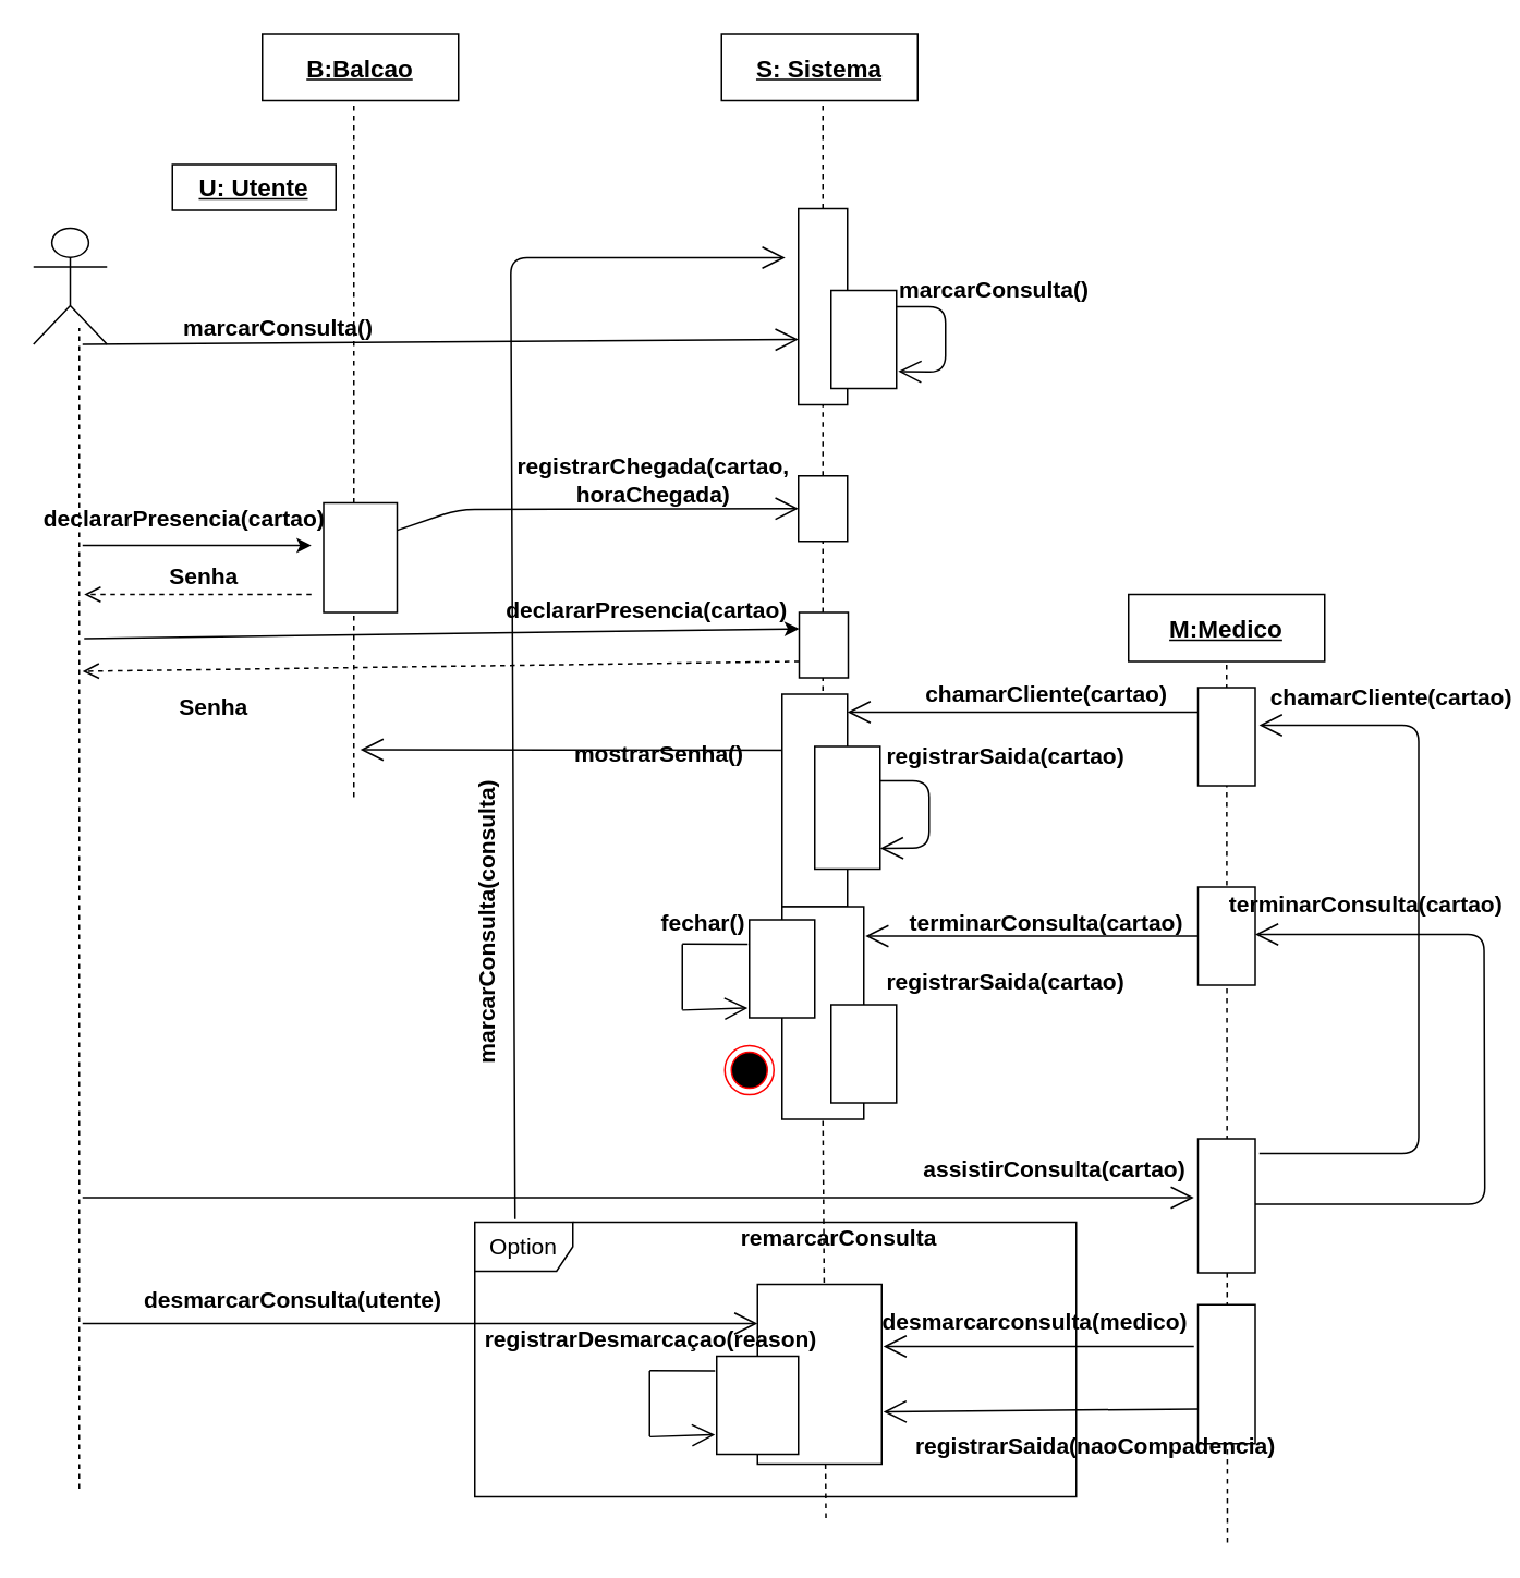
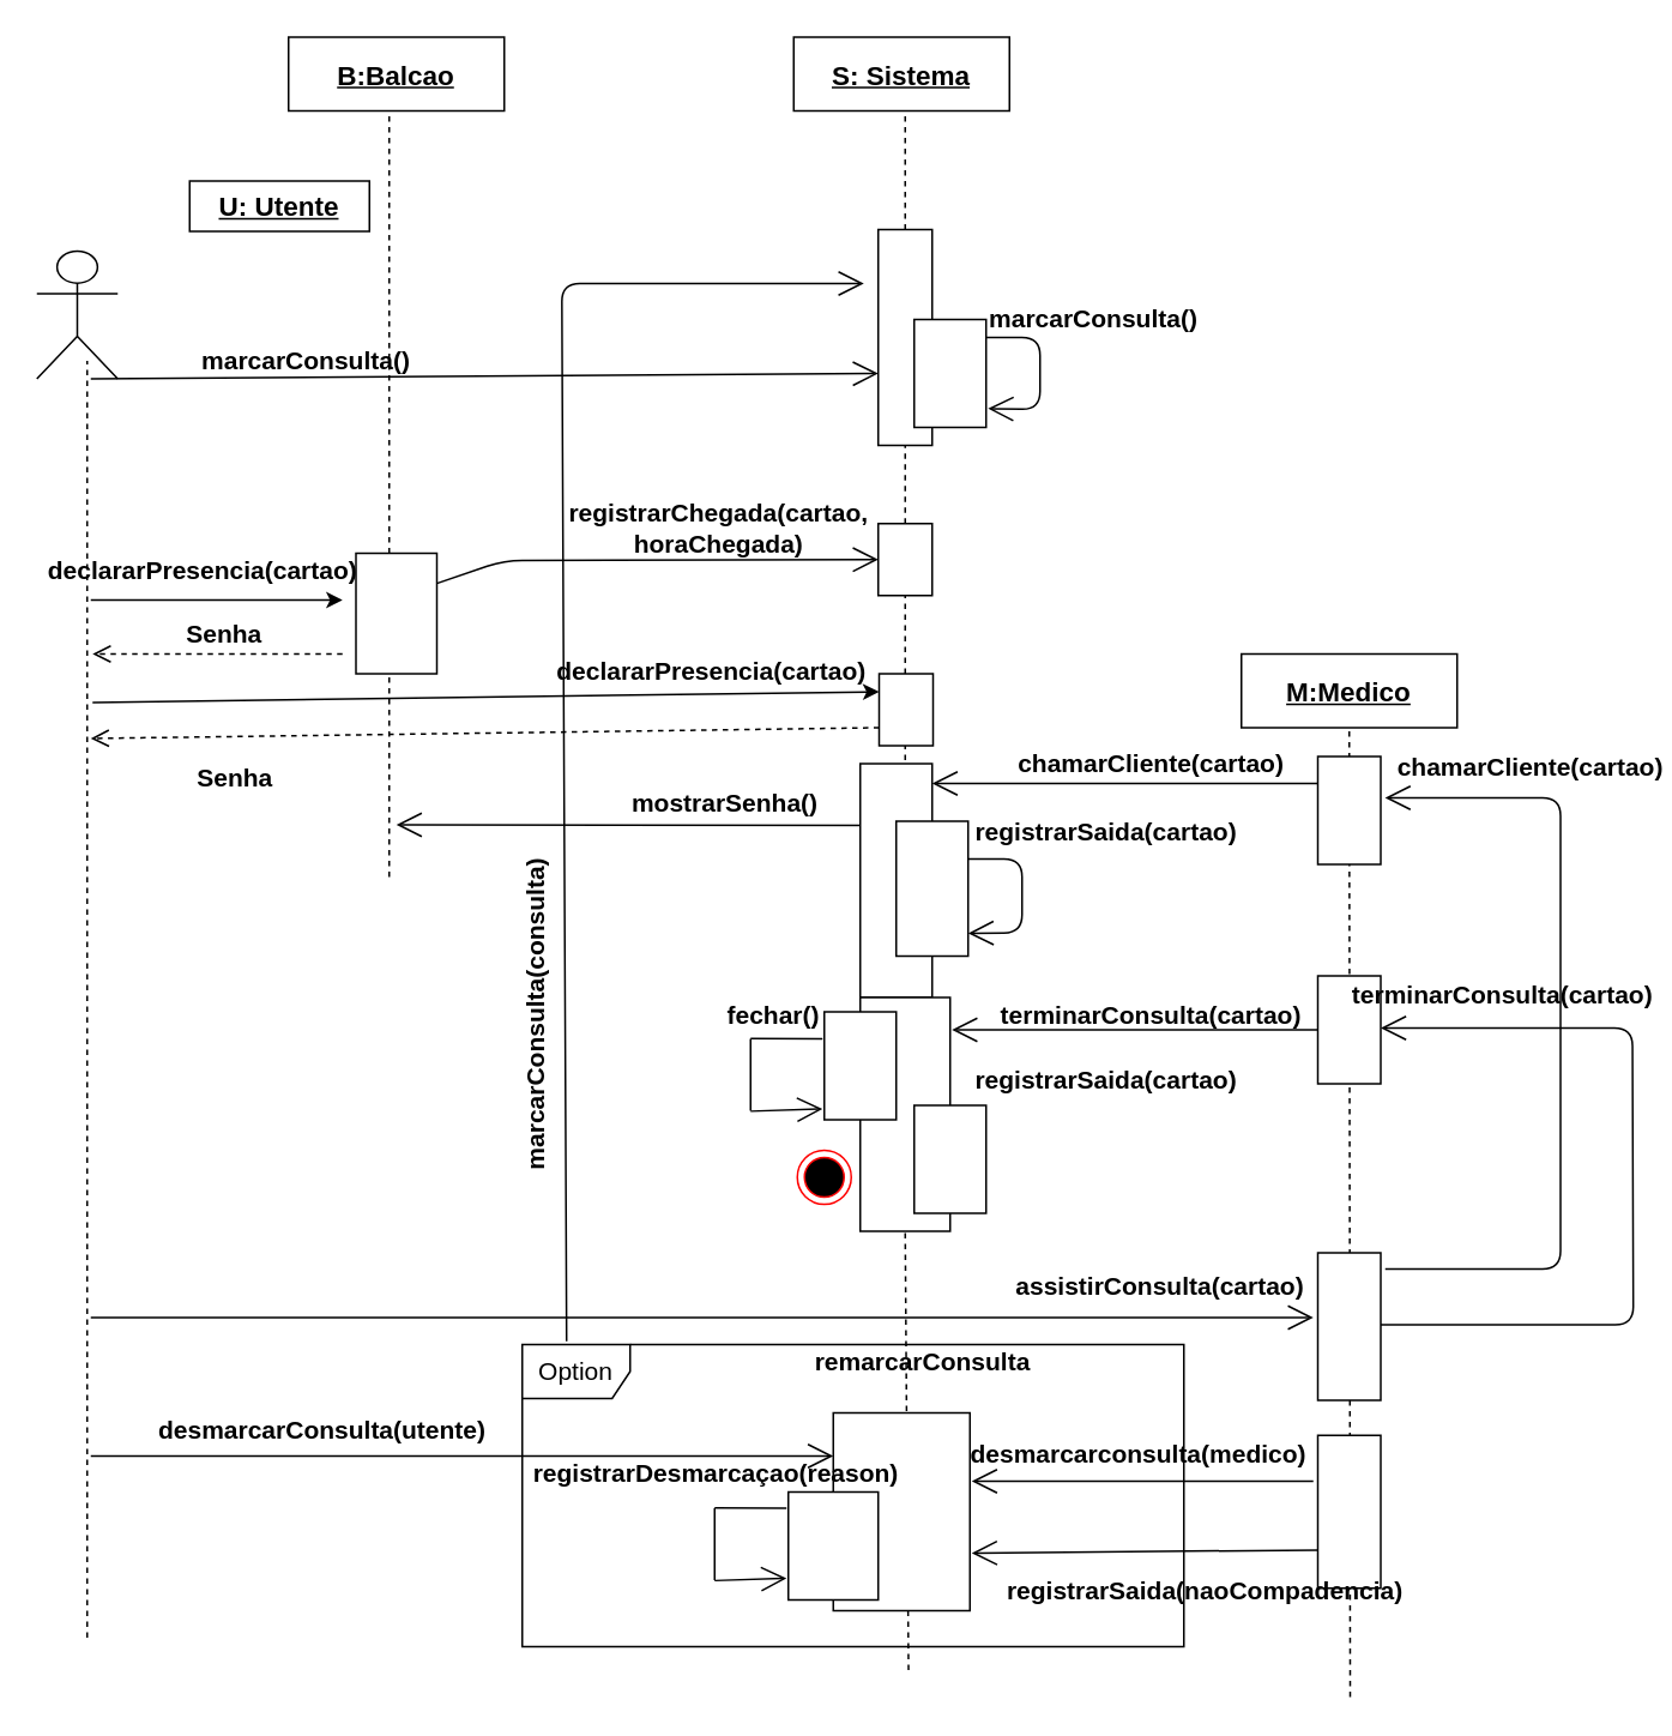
- <mxCell id="11" value="mostrarSenha()" style="text;html=1;strokeColor=none;fillColor=none;align=center;verticalAlign=middle;whiteSpace=wrap;rounded=0;fontStyle=1;fontSize=14;" parent="1" vertex="1"><mxGeometry x="353" y="451" width="100" height="20" as="geometry" /></mxCell>
+ <mxCell id="11" value="mostrarSenha()" style="text;html=1;strokeColor=none;fillColor=none;align=center;verticalAlign=middle;whiteSpace=wrap;rounded=0;fontStyle=1;fontSize=14;" parent="1" vertex="1"><mxGeometry x="353" y="436" width="100" height="20" as="geometry" /></mxCell>
